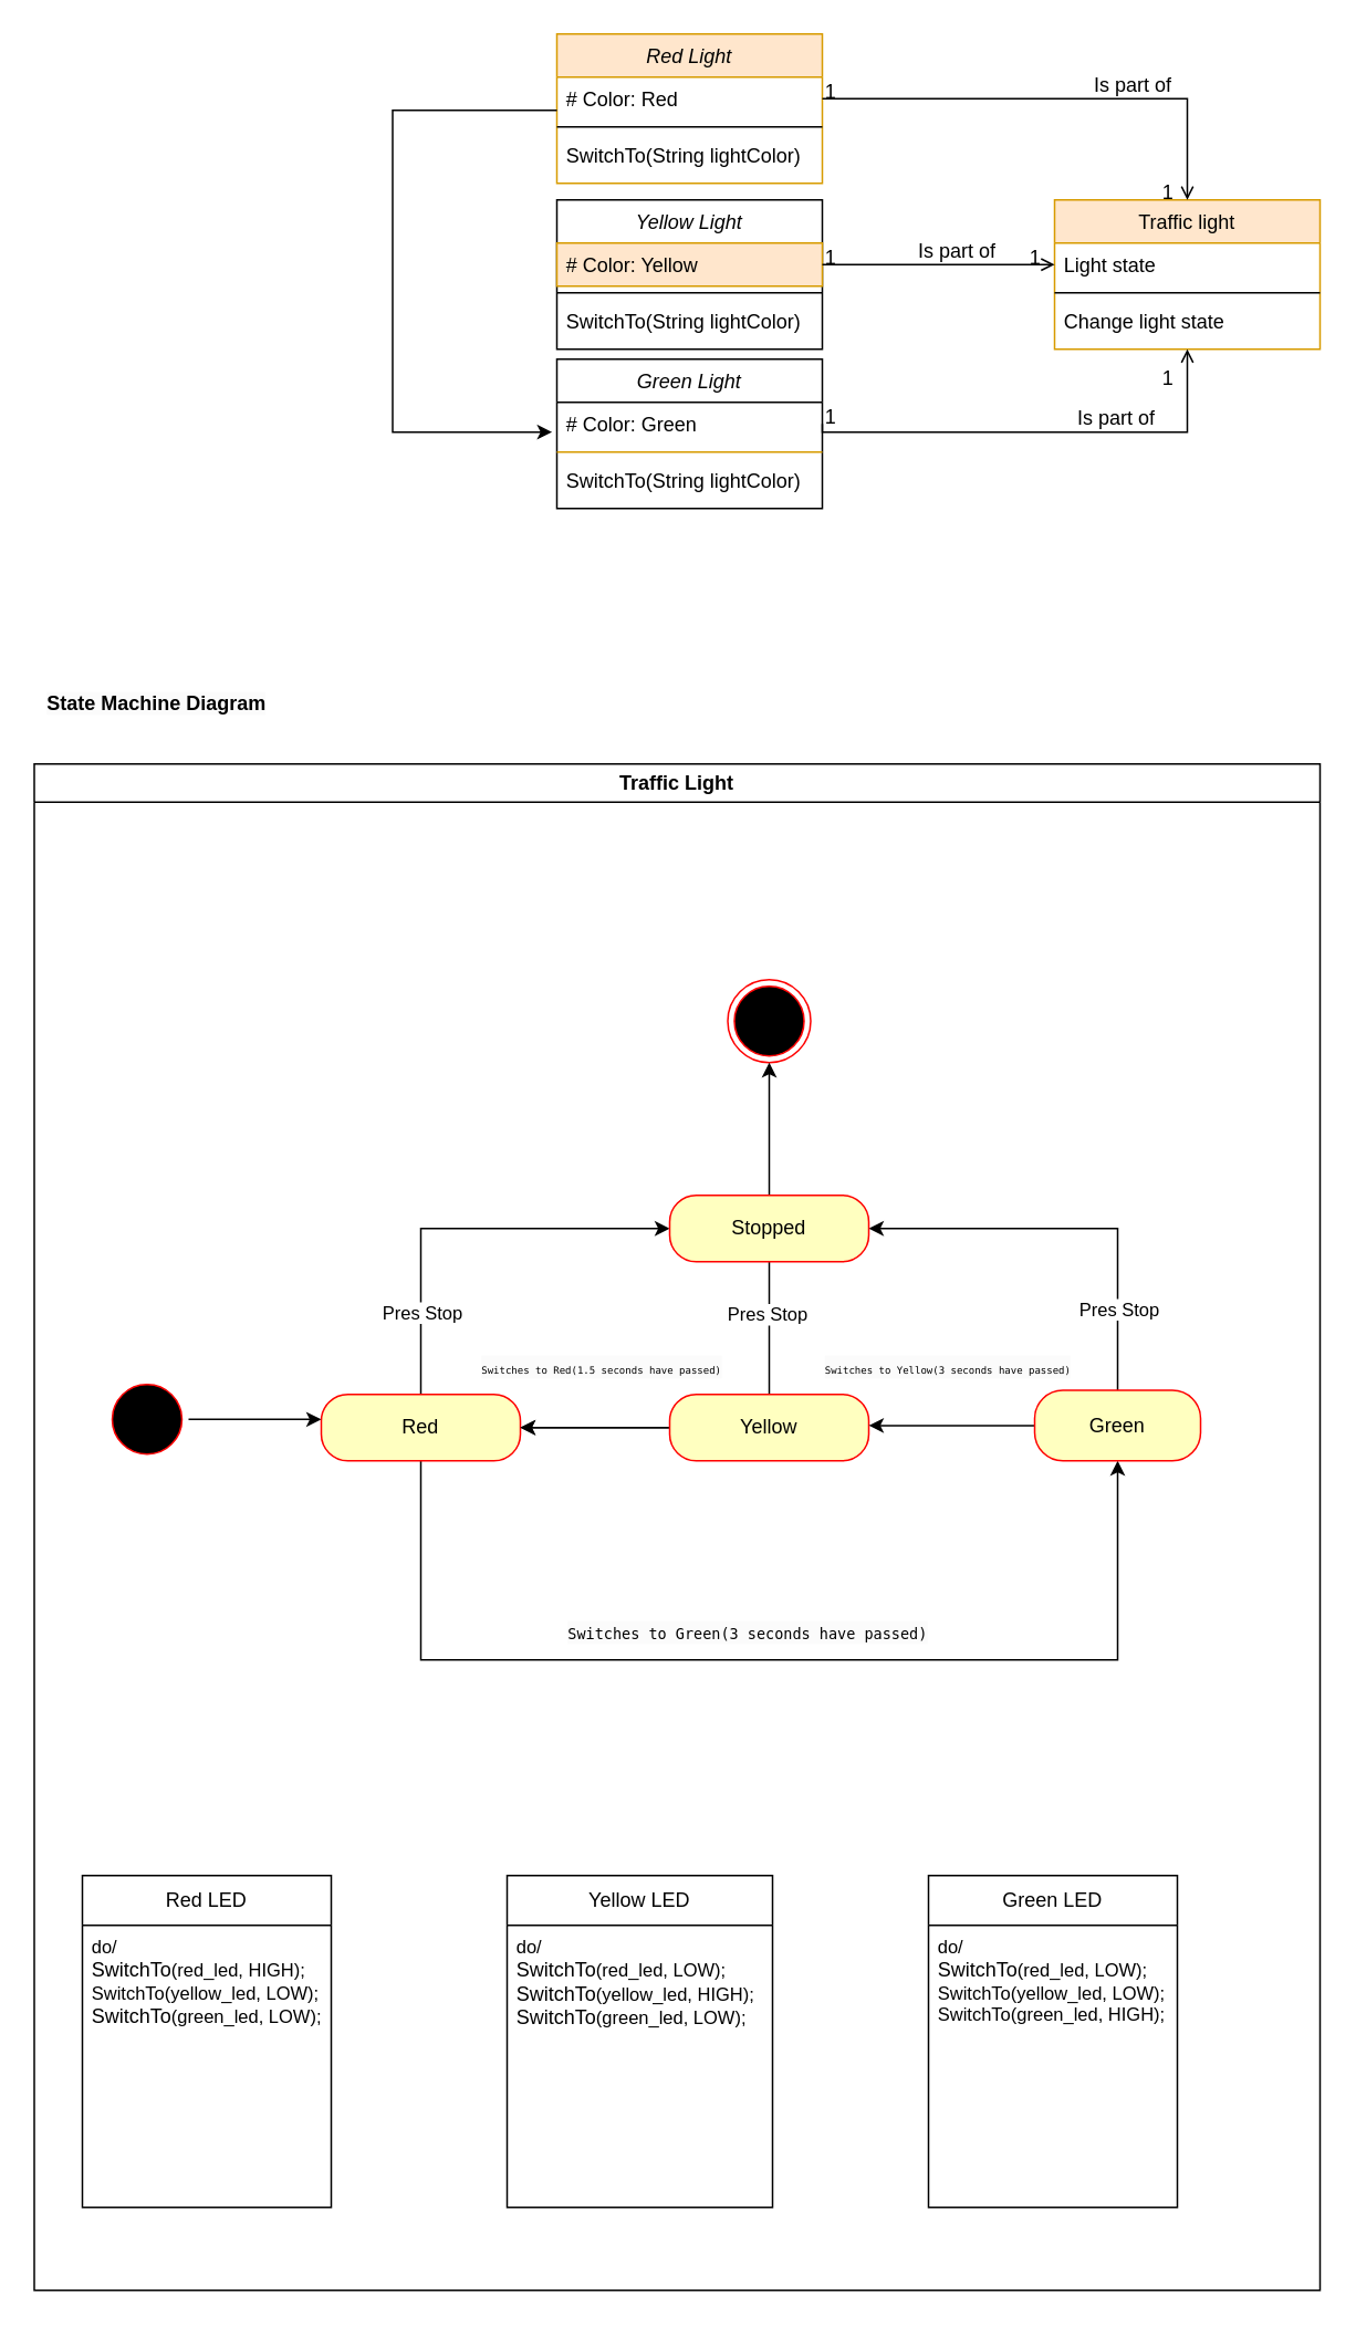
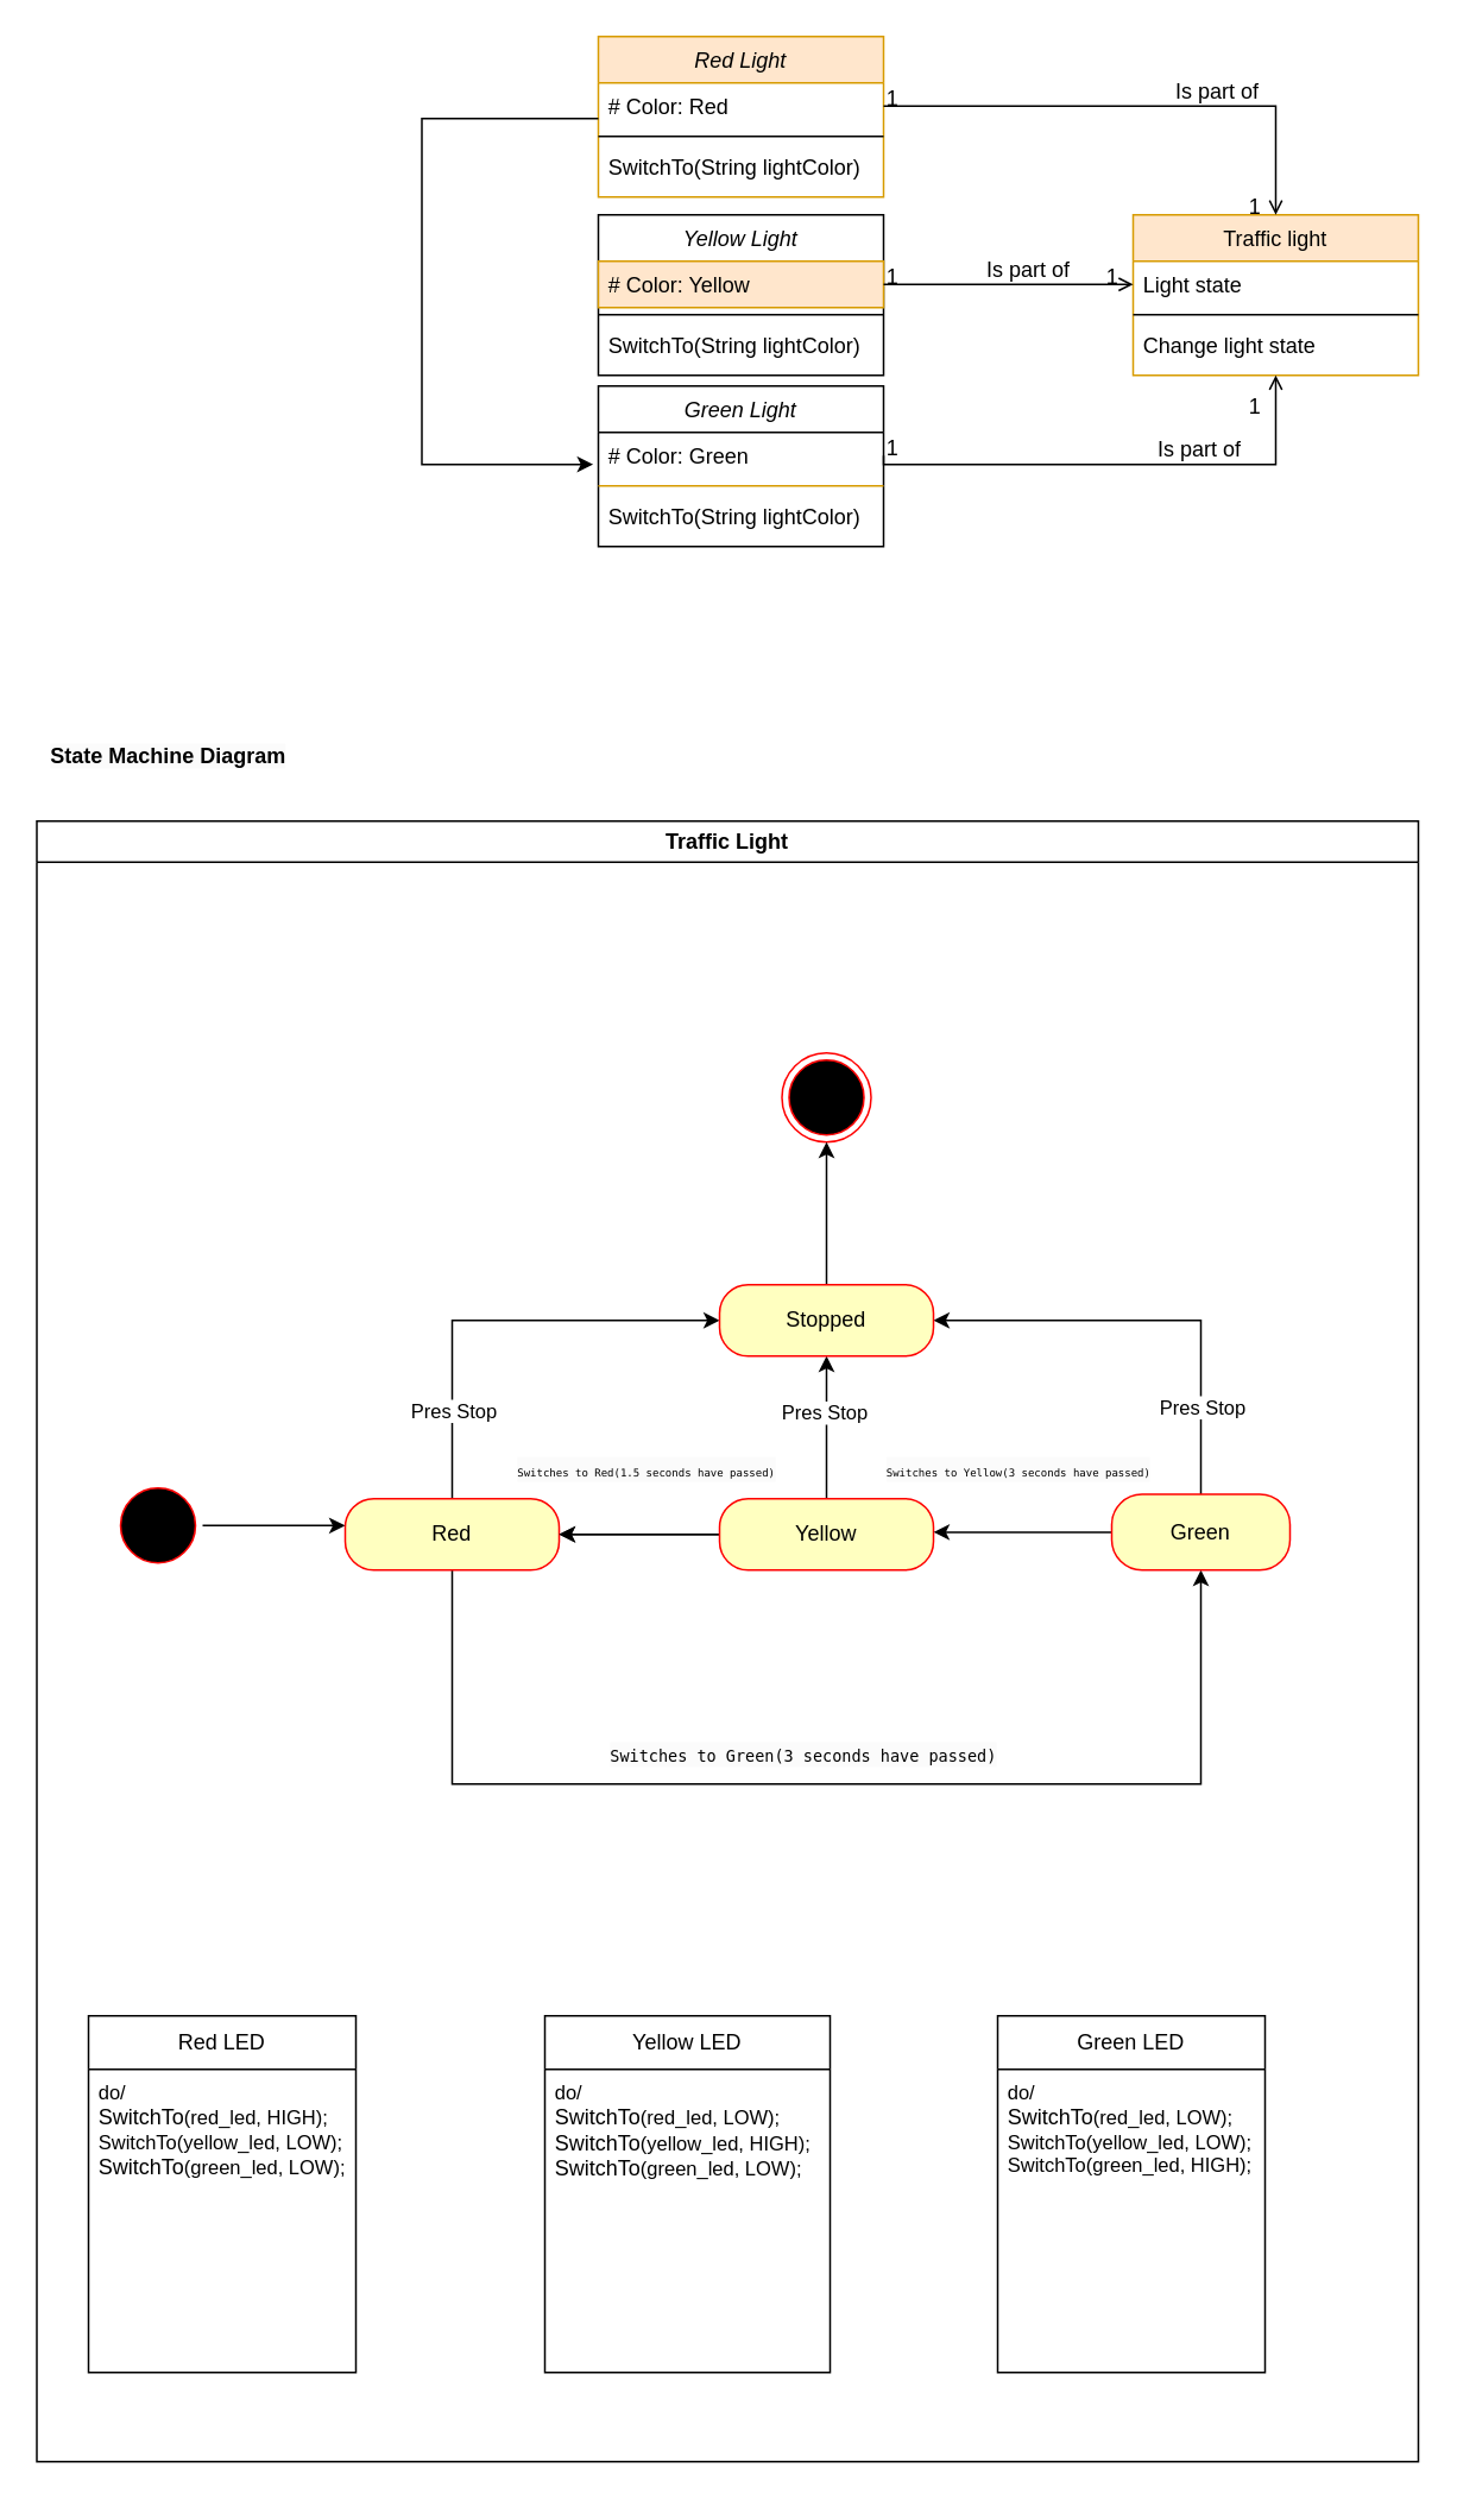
- <mxCell id="10" style="edgeStyle=orthogonalEdgeStyle;rounded=0;orthogonalLoop=1;jettySize=auto;html=1;exitX=0.5;exitY=0;exitDx=0;exitDy=0;entryX=0.5;entryY=1;entryDx=0;entryDy=0;endArrow=none;" parent="1" source="12" target="19" edge="1"><mxGeometry relative="1" as="geometry" /></mxCell>
+ <mxCell id="10" style="edgeStyle=orthogonalEdgeStyle;rounded=0;orthogonalLoop=1;jettySize=auto;html=1;exitX=0.5;exitY=0;exitDx=0;exitDy=0;entryX=0.5;entryY=1;entryDx=0;entryDy=0;" parent="1" source="12" target="19" edge="1"><mxGeometry relative="1" as="geometry" /></mxCell>
